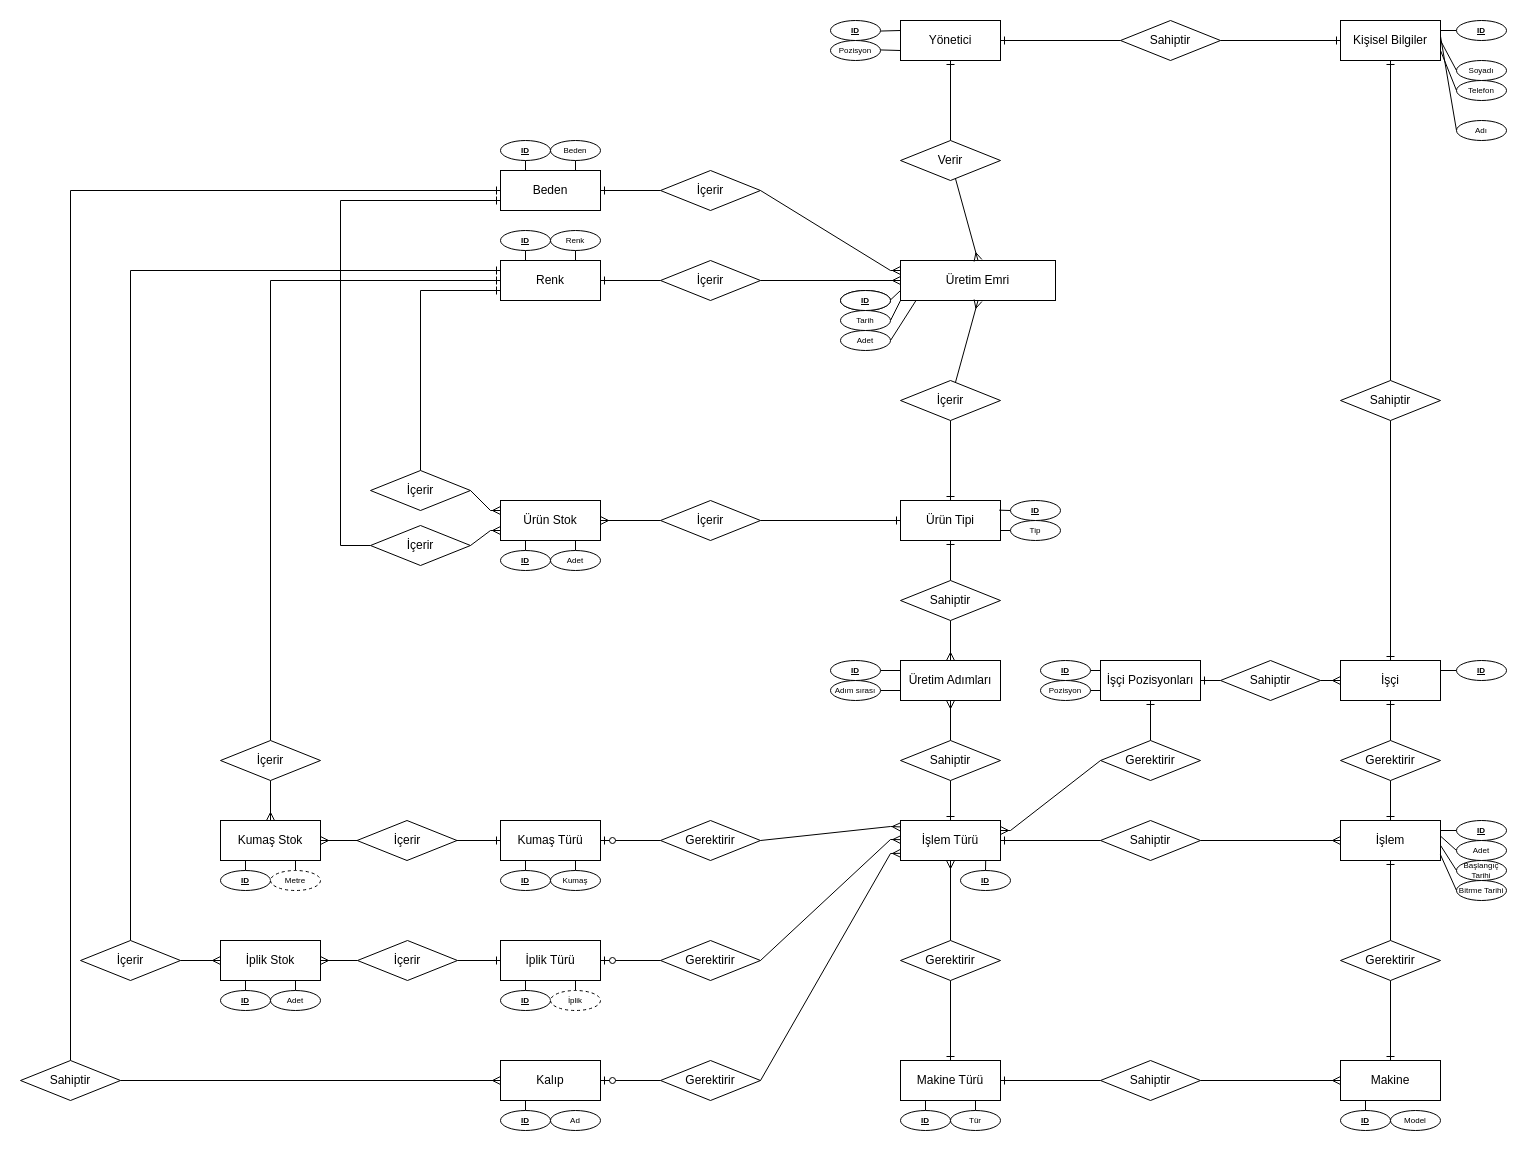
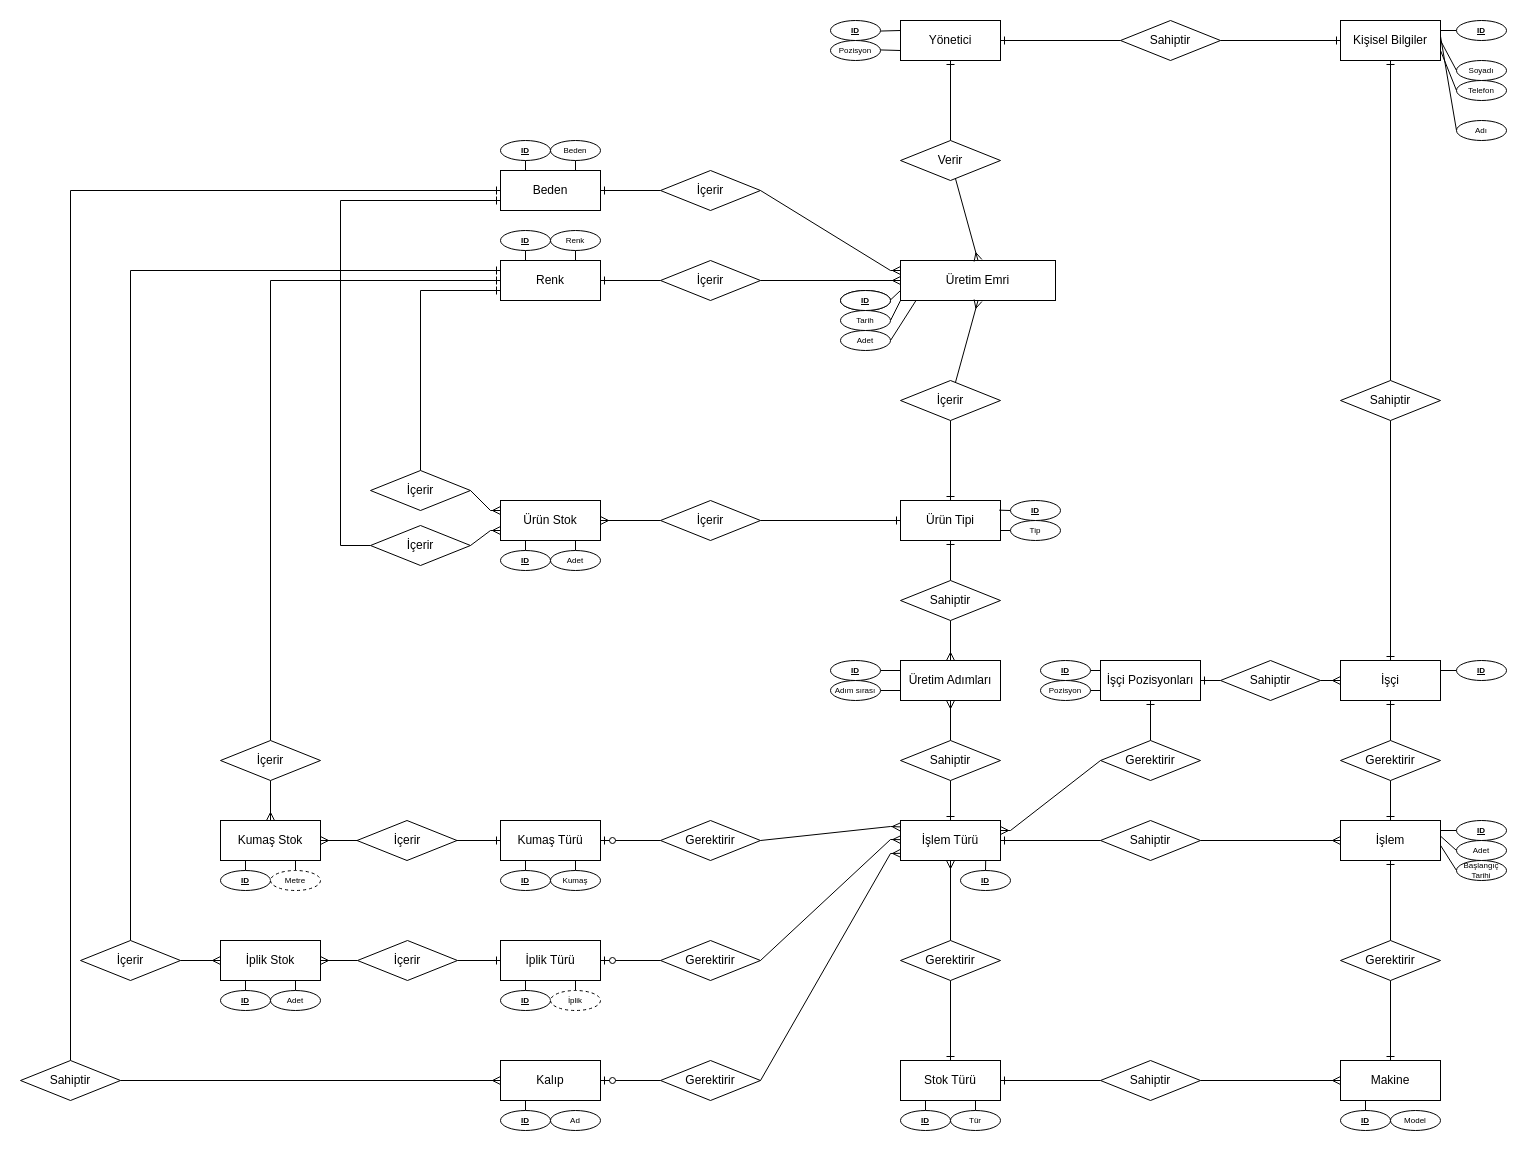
- <mxCell id="179" style="edgeStyle=none;rounded=0;orthogonalLoop=1;jettySize=auto;html=1;entryX=0.999;entryY=0.852;entryDx=0;entryDy=0;endArrow=none;endFill=0;fontSize=12;exitX=0;exitY=0.5;exitDx=0;exitDy=0;entryPerimeter=0;" edge="1" parent="1" source="180" target="108"><mxGeometry relative="1" as="geometry" /></mxCell>
- <mxCell id="180" value="Bitrme Tarihi" style="ellipse;align=center;fontSize=8;fontStyle=0;verticalAlign=middle;labelPosition=center;verticalLabelPosition=middle;whiteSpace=wrap;html=1;" vertex="1" parent="1"><mxGeometry x="1456" y="880" width="50" height="20" as="geometry" /></mxCell>
- <mxCell id="112" value="Makine Türü" style="whiteSpace=wrap;html=1;align=center;" vertex="1" parent="1"><mxGeometry x="900" y="1060" width="100" height="40" as="geometry" /></mxCell>
+ <mxCell id="112" value="Stok Türü" style="whiteSpace=wrap;html=1;align=center;" vertex="1" parent="1"><mxGeometry x="900" y="1060" width="100" height="40" as="geometry" /></mxCell>
